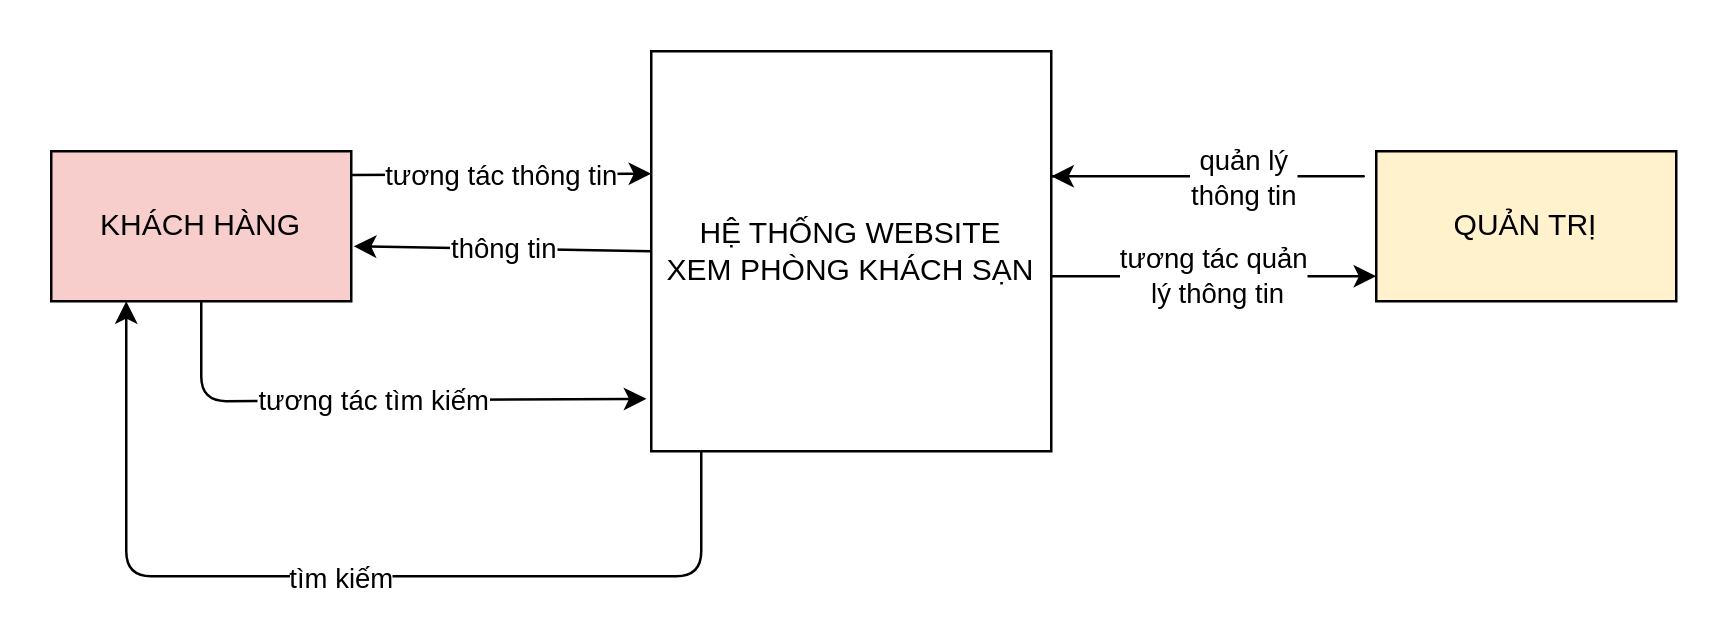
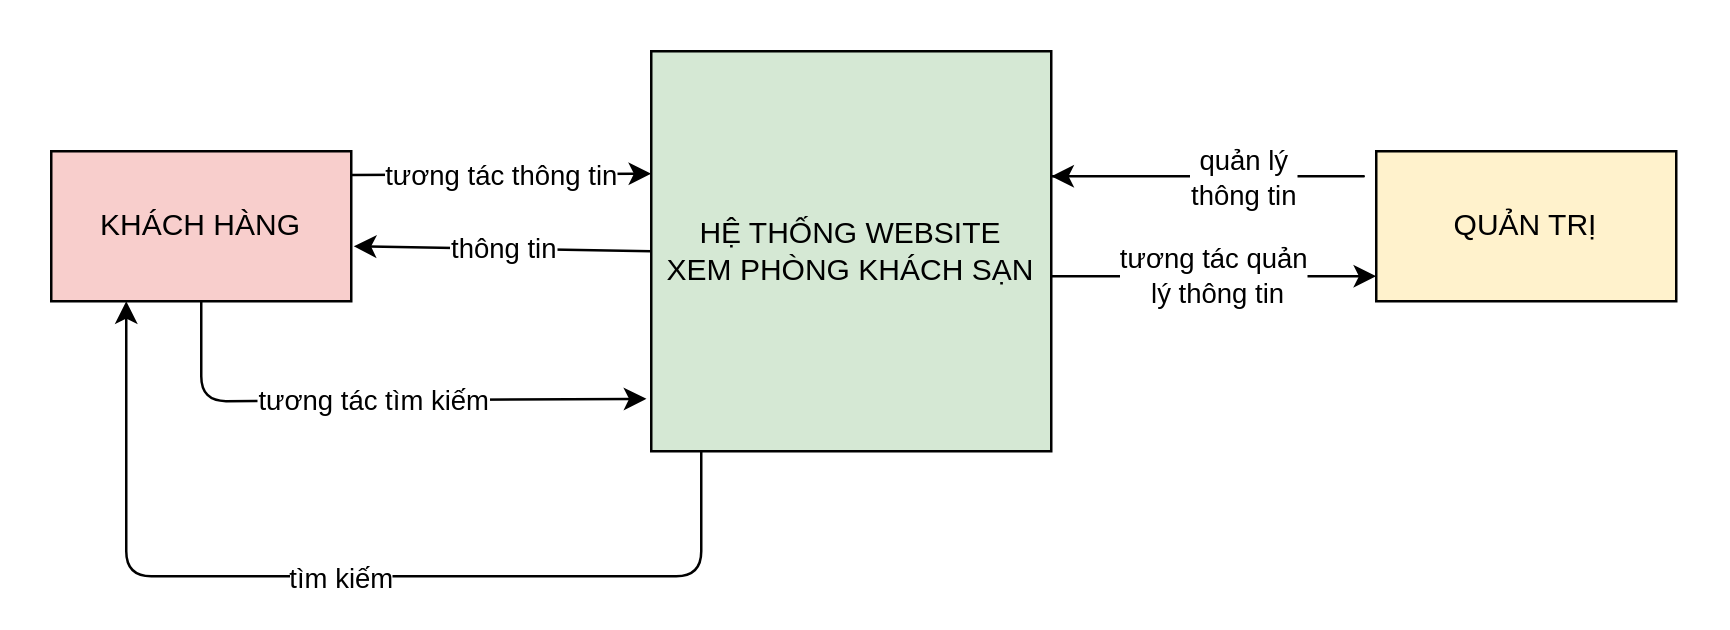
- <mxCell id="2" value="HỆ THỐNG WEBSITE&lt;br&gt;XEM PHÒNG KHÁCH SẠN" style="whiteSpace=wrap;html=1;aspect=fixed;" vertex="1" parent="1"><mxGeometry x="260" y="20" width="160" height="160" as="geometry" /></mxCell>
+ <mxCell id="2" value="HỆ THỐNG WEBSITE&lt;br&gt;XEM PHÒNG KHÁCH SẠN" style="whiteSpace=wrap;html=1;aspect=fixed;fillColor=#d5e8d4;" vertex="1" parent="1"><mxGeometry x="260" y="20" width="160" height="160" as="geometry" /></mxCell>
